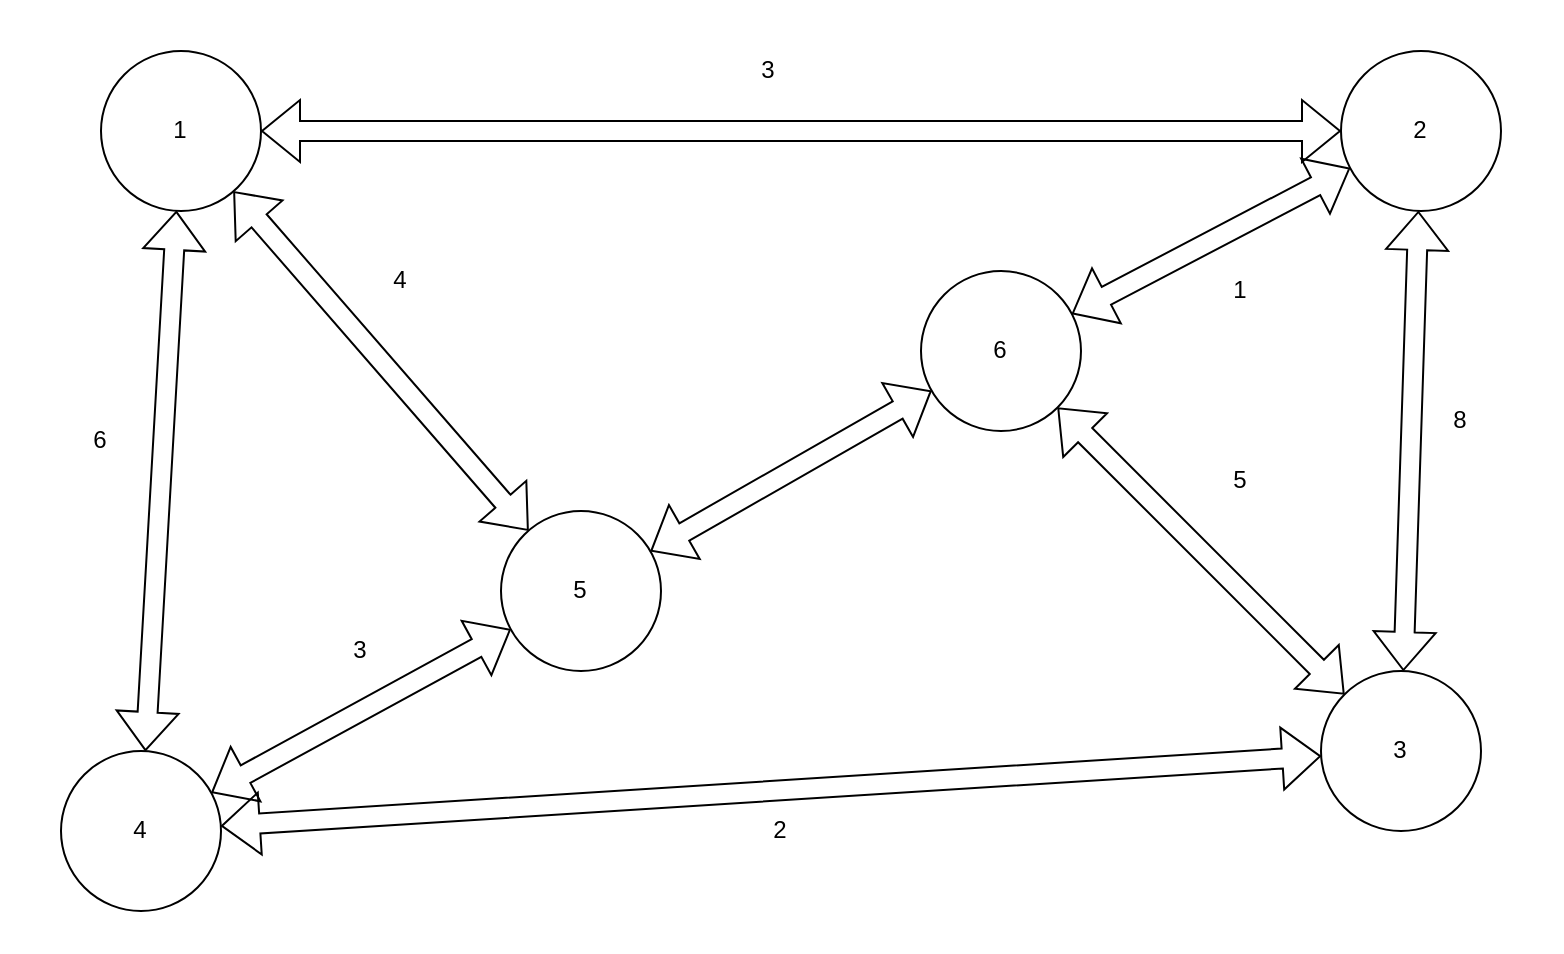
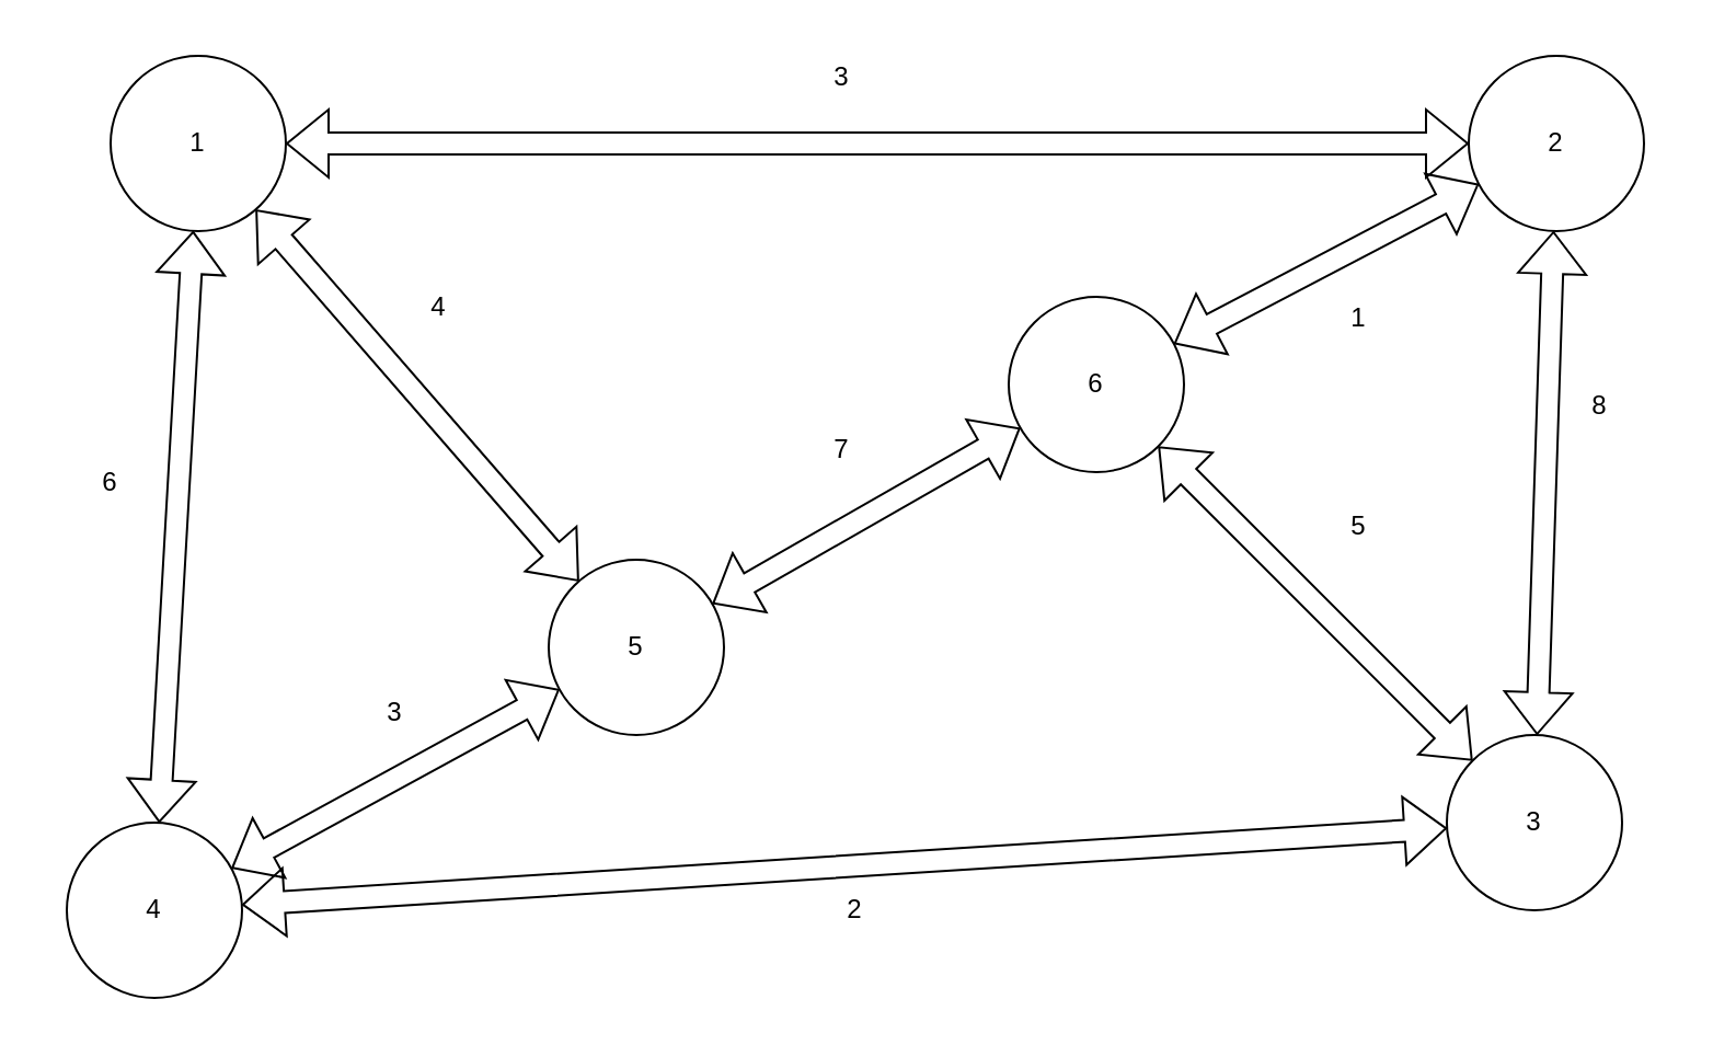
+ <mxCell id="25" value="7" style="text;html=1;align=center;verticalAlign=middle;whiteSpace=wrap;rounded=0;" vertex="1" parent="1"><mxGeometry x="354" y="190" width="60" height="30" as="geometry" /></mxCell>
- <mxCell id="17" value="8" style="text;html=1;align=center;verticalAlign=middle;whiteSpace=wrap;rounded=0;" vertex="1" parent="1"><mxGeometry x="700" y="195" width="60" height="30" as="geometry" /></mxCell>
+ <mxCell id="17" value="8" style="text;html=1;align=center;verticalAlign=middle;whiteSpace=wrap;rounded=0;" vertex="1" parent="1"><mxGeometry x="700" y="170" width="60" height="30" as="geometry" /></mxCell>
